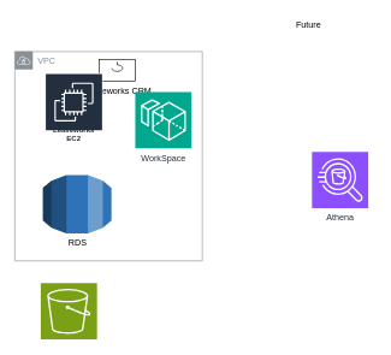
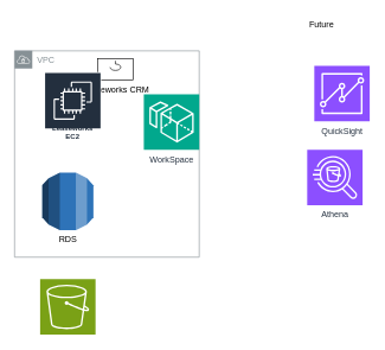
- <mxCell id="10" value="Future " style="text;html=1;align=center;verticalAlign=middle;resizable=0;points=[];autosize=1;strokeColor=none;fillColor=none;" vertex="1" parent="1"><mxGeometry x="397" y="20" width="60" height="30" as="geometry" /></mxCell>
+ <mxCell id="10" value="Future " style="text;html=1;align=center;verticalAlign=middle;resizable=0;points=[];autosize=1;strokeColor=none;fillColor=none;" vertex="1" parent="1"><mxGeometry x="422" y="20" width="60" height="30" as="geometry" /></mxCell>
+ <mxCell id="8" value="QuickSight" style="sketch=0;points=[[0,0,0],[0.25,0,0],[0.5,0,0],[0.75,0,0],[1,0,0],[0,1,0],[0.25,1,0],[0.5,1,0],[0.75,1,0],[1,1,0],[0,0.25,0],[0,0.5,0],[0,0.75,0],[1,0.25,0],[1,0.5,0],[1,0.75,0]];outlineConnect=0;fontColor=#232F3E;fillColor=#8C4FFF;strokeColor=#ffffff;dashed=0;verticalLabelPosition=bottom;verticalAlign=top;align=center;html=1;fontSize=12;fontStyle=0;aspect=fixed;shape=mxgraph.aws4.resourceIcon;resIcon=mxgraph.aws4.quicksight;" vertex="1" parent="1"><mxGeometry x="442" y="92" width="78" height="78" as="geometry" /></mxCell>
- <mxCell id="6" value="WorkSpace" style="sketch=0;points=[[0,0,0],[0.25,0,0],[0.5,0,0],[0.75,0,0],[1,0,0],[0,1,0],[0.25,1,0],[0.5,1,0],[0.75,1,0],[1,1,0],[0,0.25,0],[0,0.5,0],[0,0.75,0],[1,0.25,0],[1,0.5,0],[1,0.75,0]];outlineConnect=0;fontColor=#232F3E;fillColor=#01A88D;strokeColor=#ffffff;dashed=0;verticalLabelPosition=bottom;verticalAlign=top;align=center;html=1;fontSize=12;fontStyle=0;aspect=fixed;shape=mxgraph.aws4.resourceIcon;resIcon=mxgraph.aws4.workspaces;" parent="1" vertex="1"><mxGeometry x="187" y="127" width="78" height="78" as="geometry" /></mxCell>
+ <mxCell id="6" value="WorkSpace" style="sketch=0;points=[[0,0,0],[0.25,0,0],[0.5,0,0],[0.75,0,0],[1,0,0],[0,1,0],[0.25,1,0],[0.5,1,0],[0.75,1,0],[1,1,0],[0,0.25,0],[0,0.5,0],[0,0.75,0],[1,0.25,0],[1,0.5,0],[1,0.75,0]];outlineConnect=0;fontColor=#232F3E;fillColor=#01A88D;strokeColor=#ffffff;dashed=0;verticalLabelPosition=bottom;verticalAlign=top;align=center;html=1;fontSize=12;fontStyle=0;aspect=fixed;shape=mxgraph.aws4.resourceIcon;resIcon=mxgraph.aws4.workspaces;" parent="1" vertex="1"><mxGeometry x="202" y="132" width="78" height="78" as="geometry" /></mxCell>
- <mxCell id="4" value="RDS" style="outlineConnect=0;dashed=0;verticalLabelPosition=bottom;verticalAlign=top;align=center;html=1;shape=mxgraph.aws3.rds;fillColor=#2E73B8;gradientColor=none;" parent="1" vertex="1"><mxGeometry x="59" y="242" width="95" height="81" as="geometry" /></mxCell>
+ <mxCell id="4" value="RDS" style="outlineConnect=0;dashed=0;verticalLabelPosition=bottom;verticalAlign=top;align=center;html=1;shape=mxgraph.aws3.rds;fillColor=#2E73B8;gradientColor=none;" parent="1" vertex="1"><mxGeometry x="59" y="242" width="72" height="81" as="geometry" /></mxCell>
